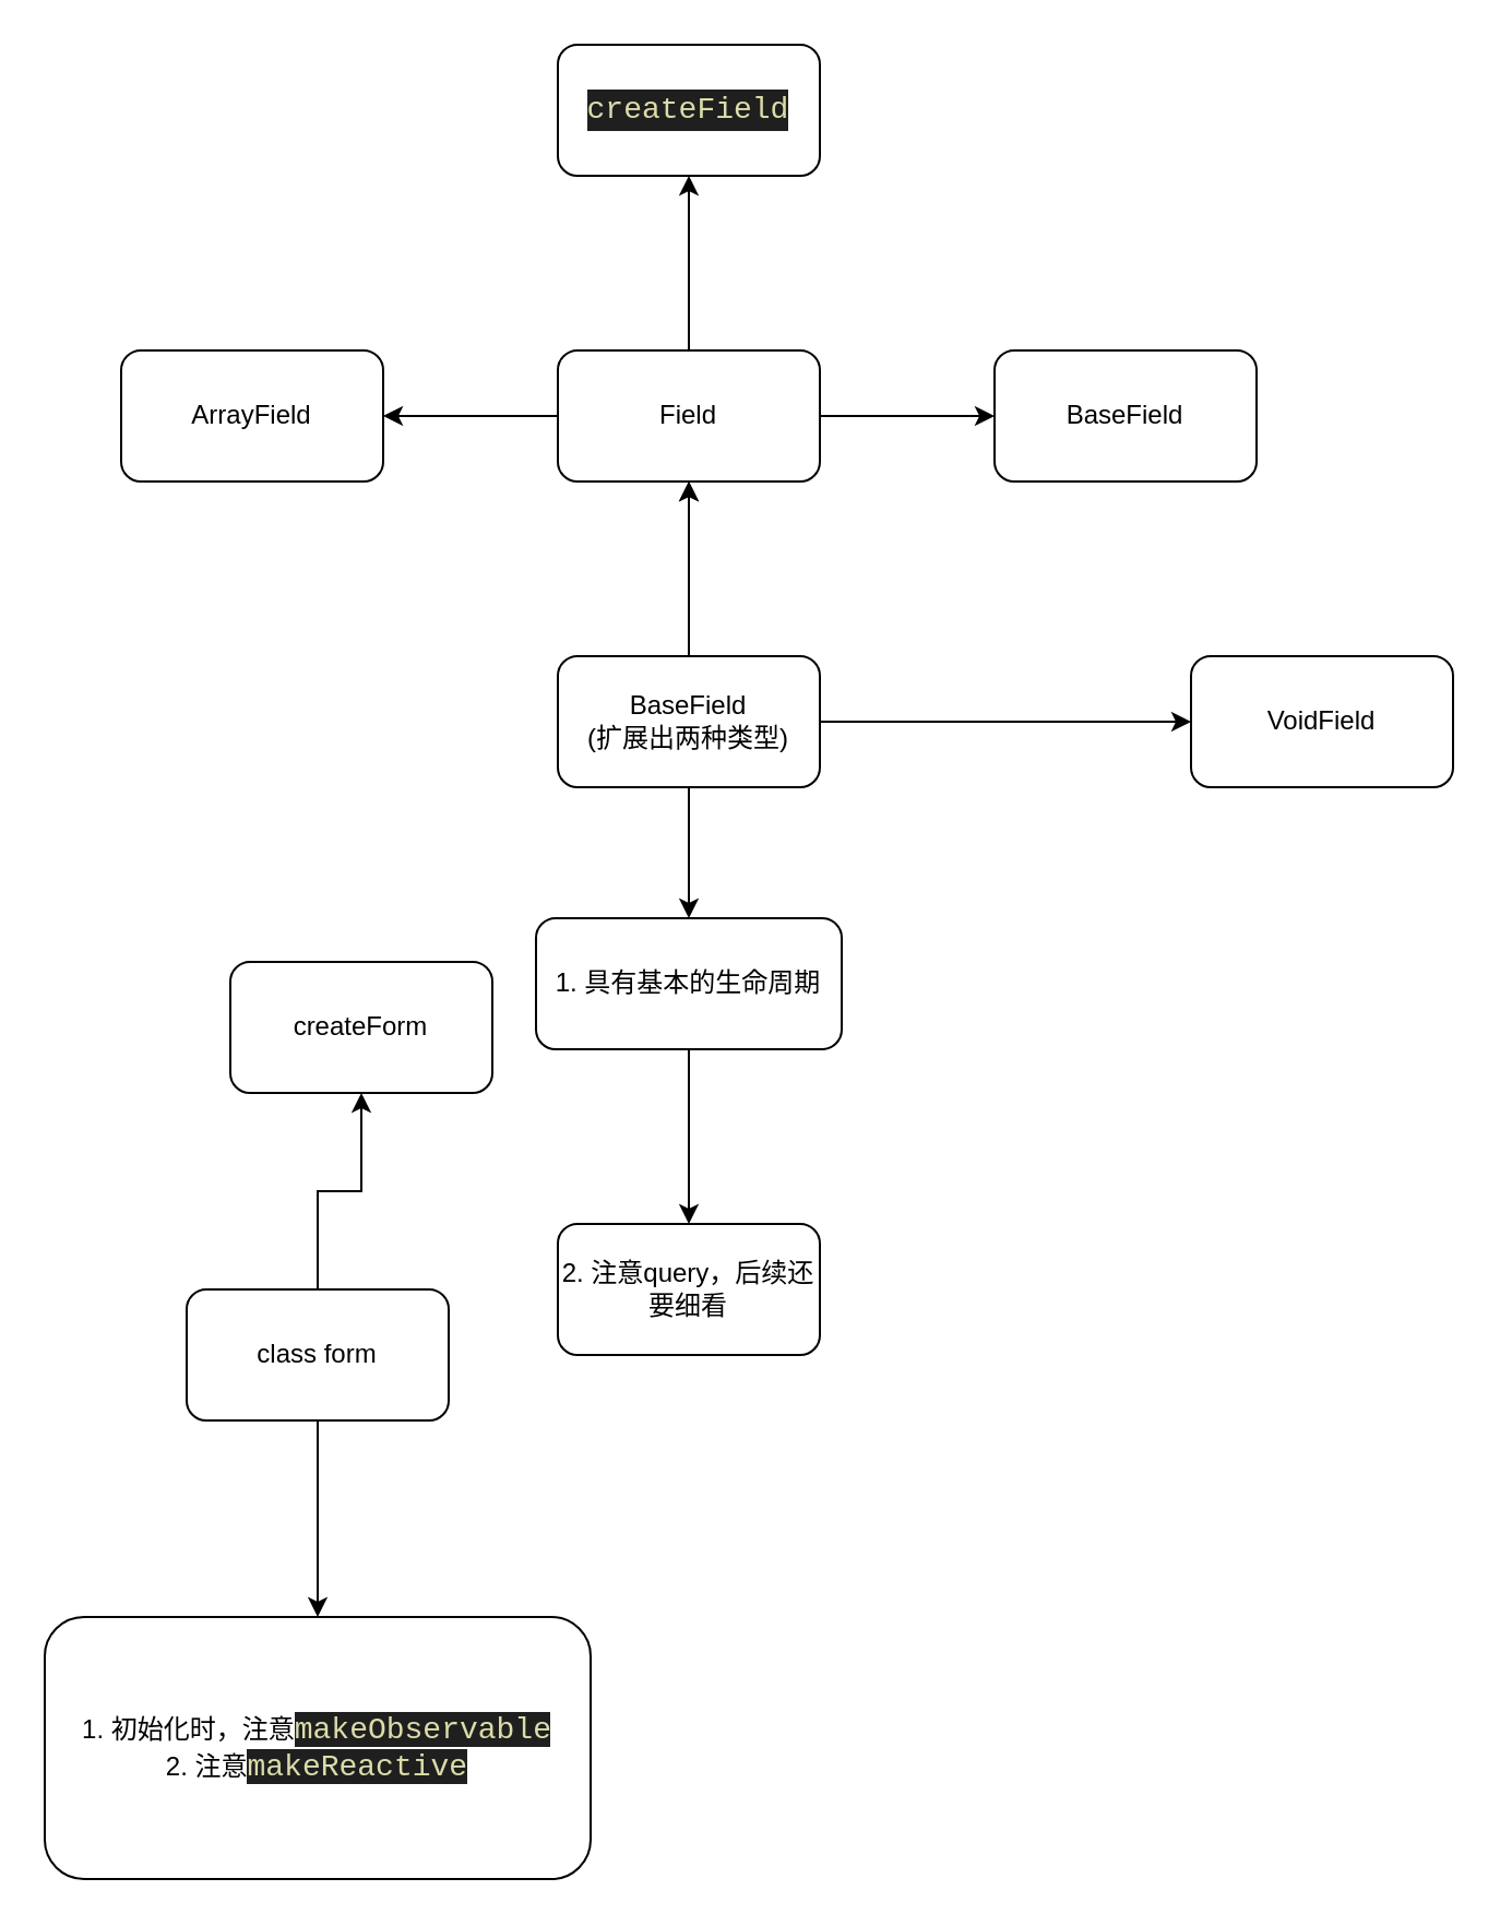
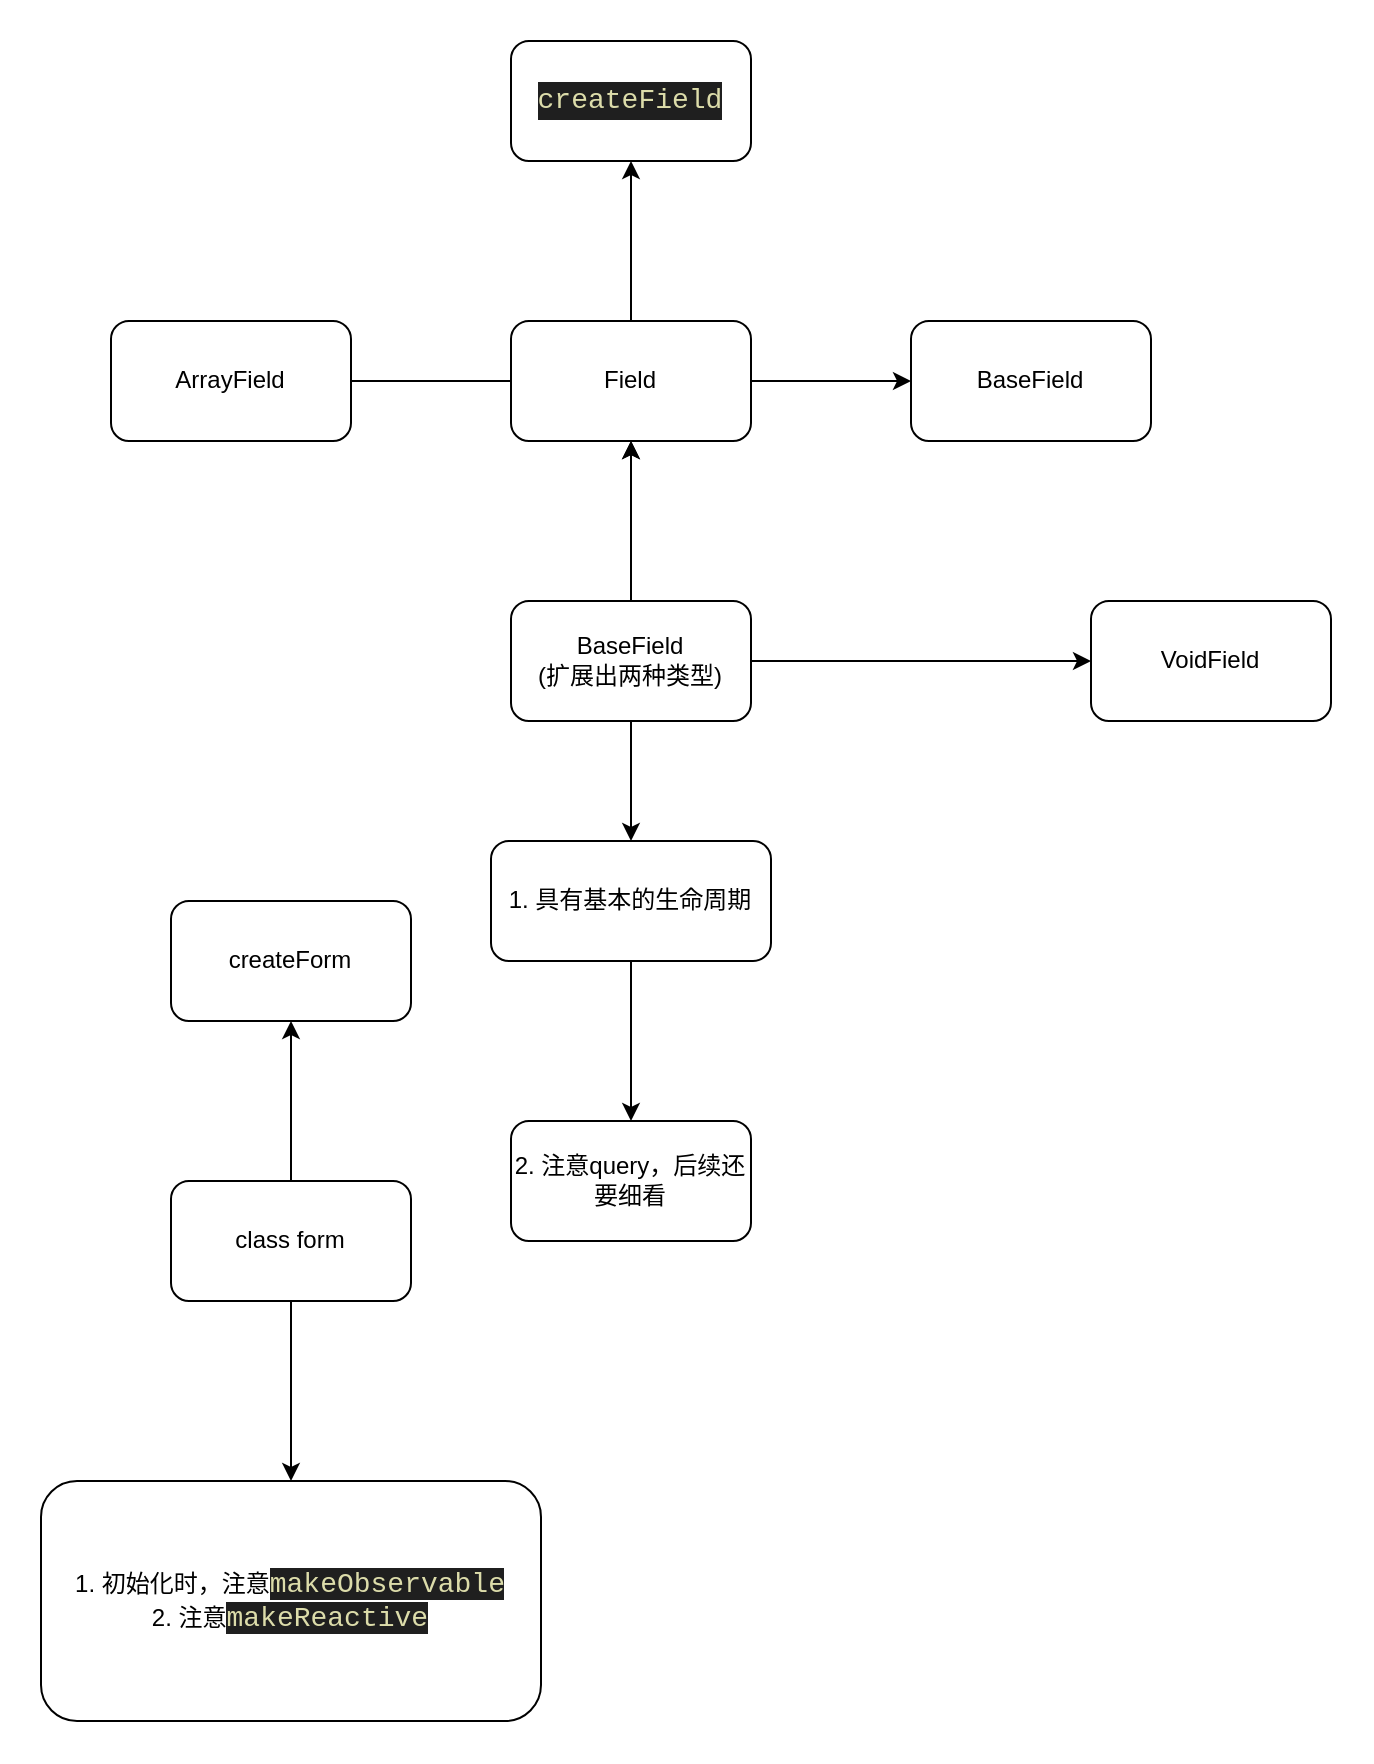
- <mxCell id="13" value="" style="edgeStyle=orthogonalEdgeStyle;rounded=0;orthogonalLoop=1;jettySize=auto;html=1;" parent="1" source="14" target="18" edge="1"><mxGeometry relative="1" as="geometry" /></mxCell>
+ <mxCell id="13" value="" style="edgeStyle=orthogonalEdgeStyle;rounded=0;orthogonalLoop=1;jettySize=auto;html=1;endArrow=none;" parent="1" source="14" target="18" edge="1"><mxGeometry relative="1" as="geometry" /></mxCell>
- <mxCell id="5" value="createForm" style="whiteSpace=wrap;html=1;rounded=1;" parent="1" vertex="1"><mxGeometry x="105" y="440" width="120" height="60" as="geometry" /></mxCell>
+ <mxCell id="5" value="createForm" style="whiteSpace=wrap;html=1;rounded=1;" parent="1" vertex="1"><mxGeometry x="85" y="450" width="120" height="60" as="geometry" /></mxCell>
